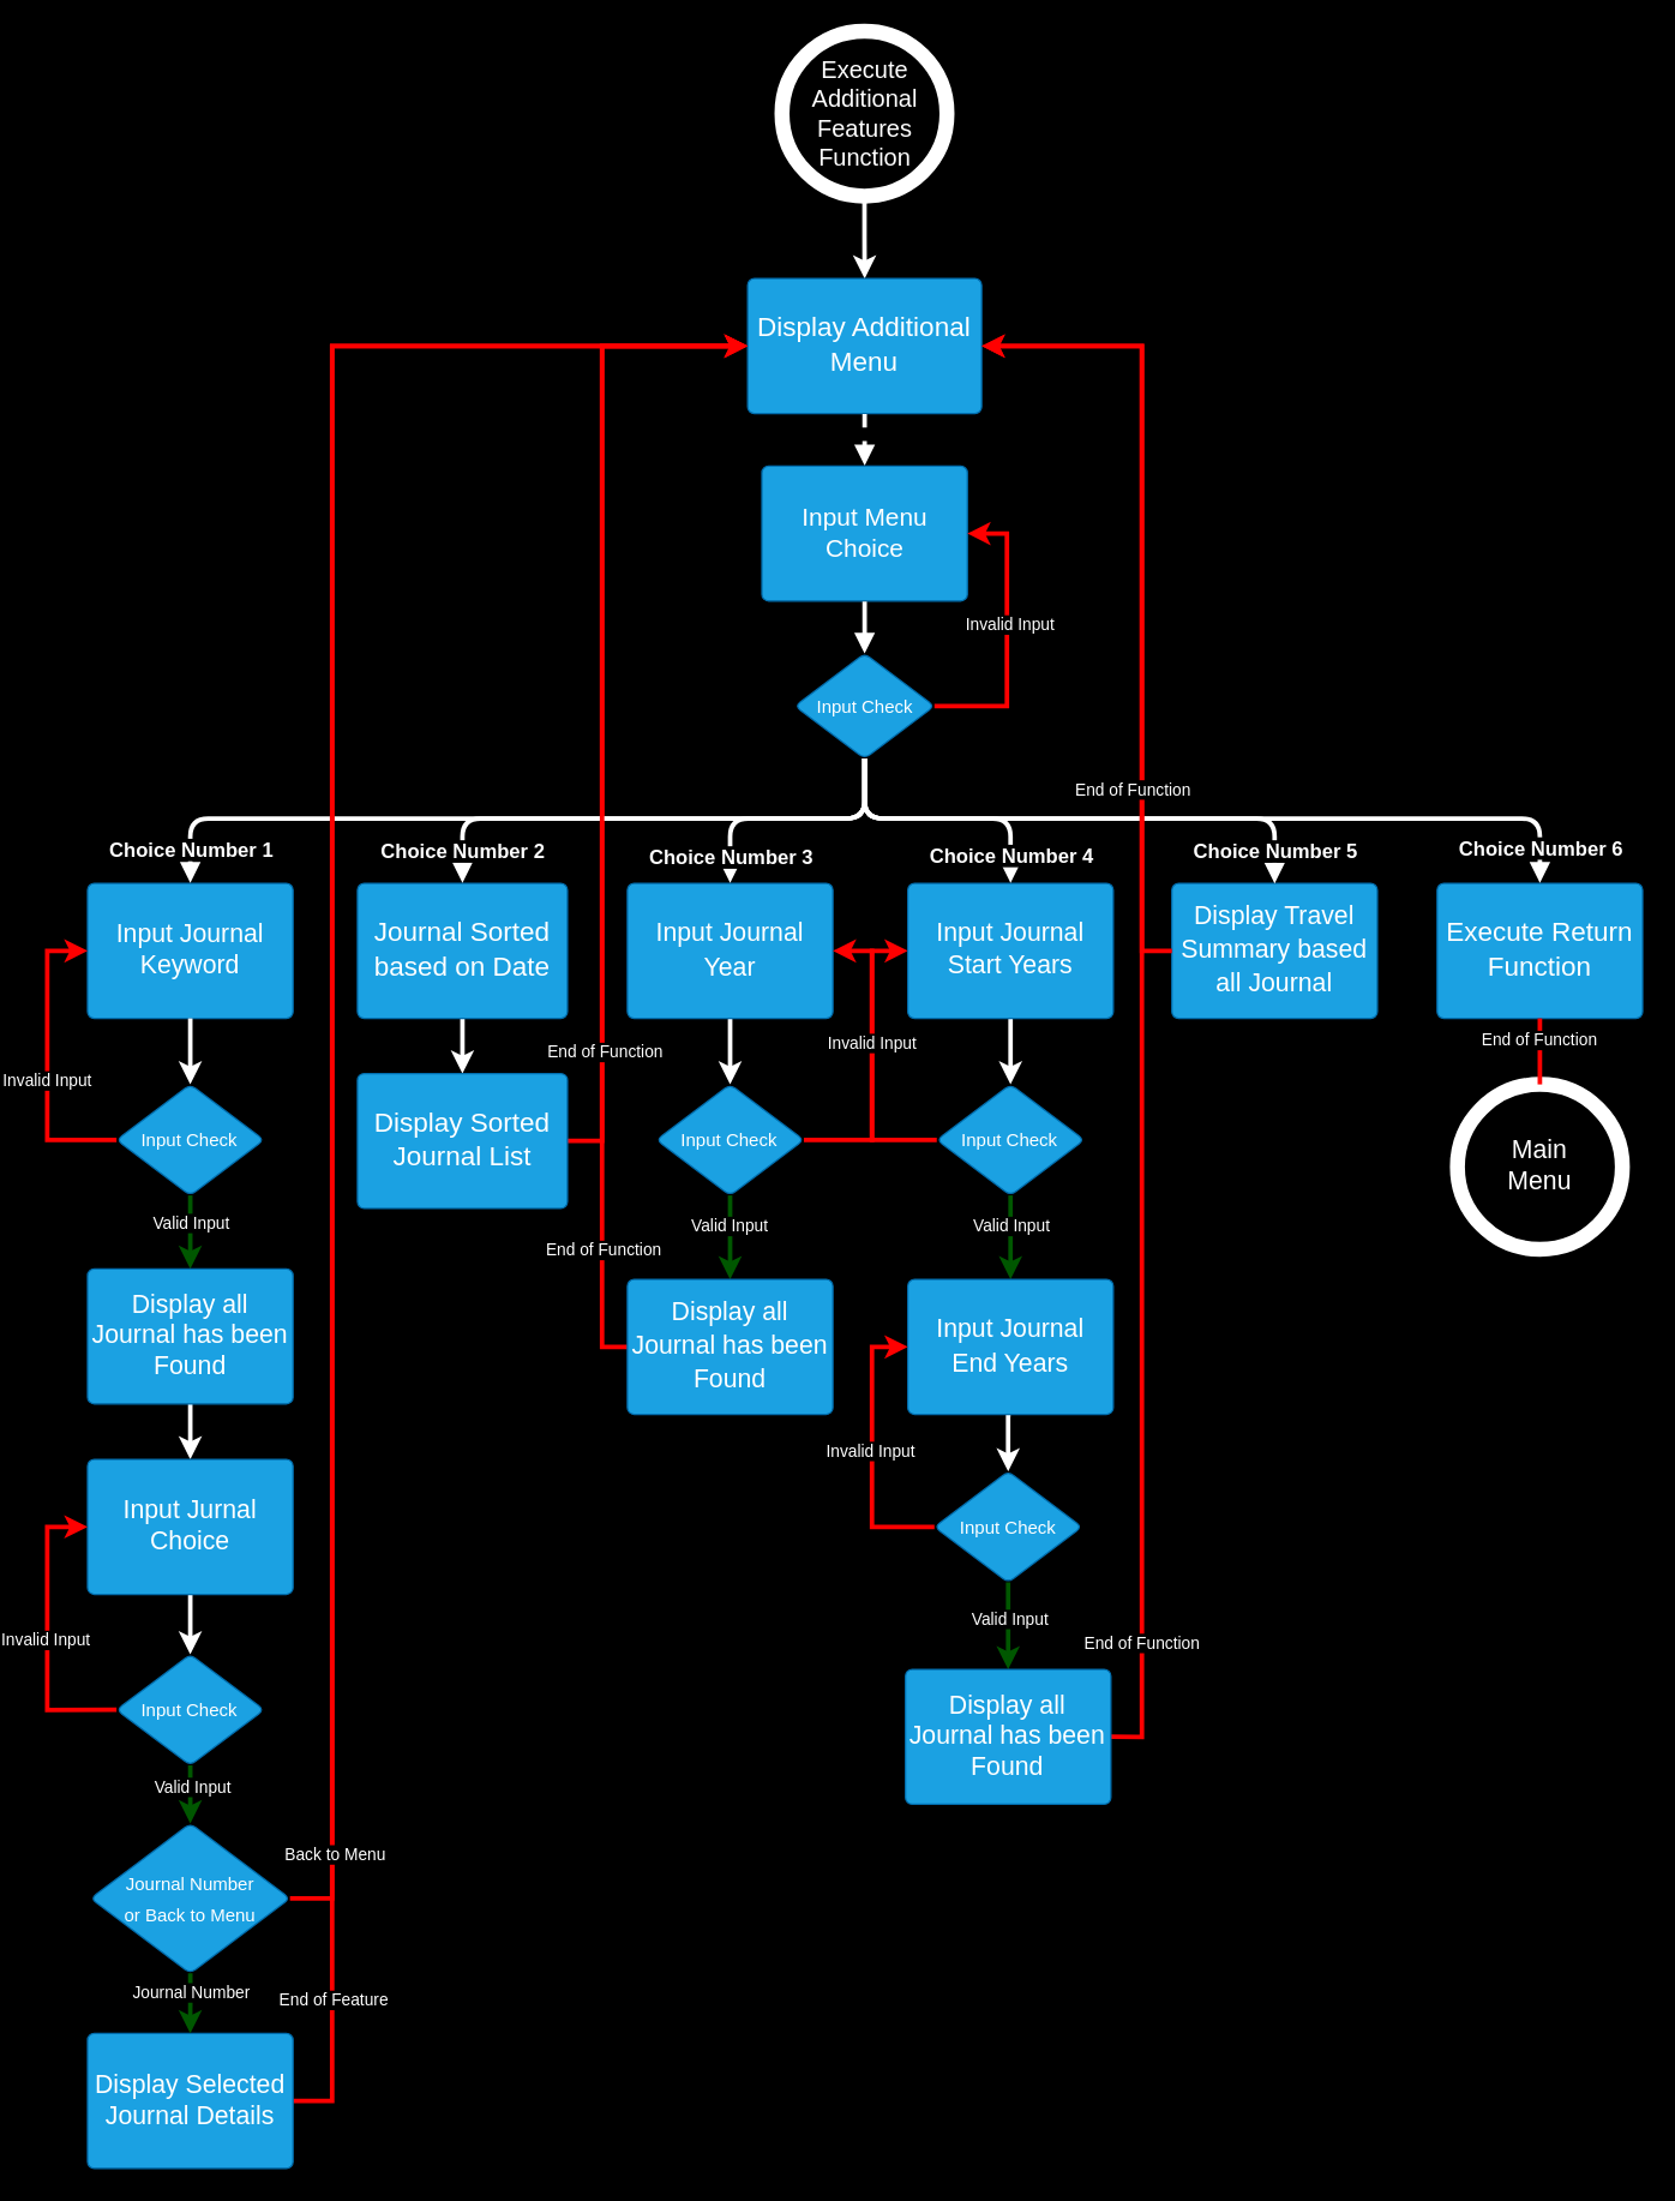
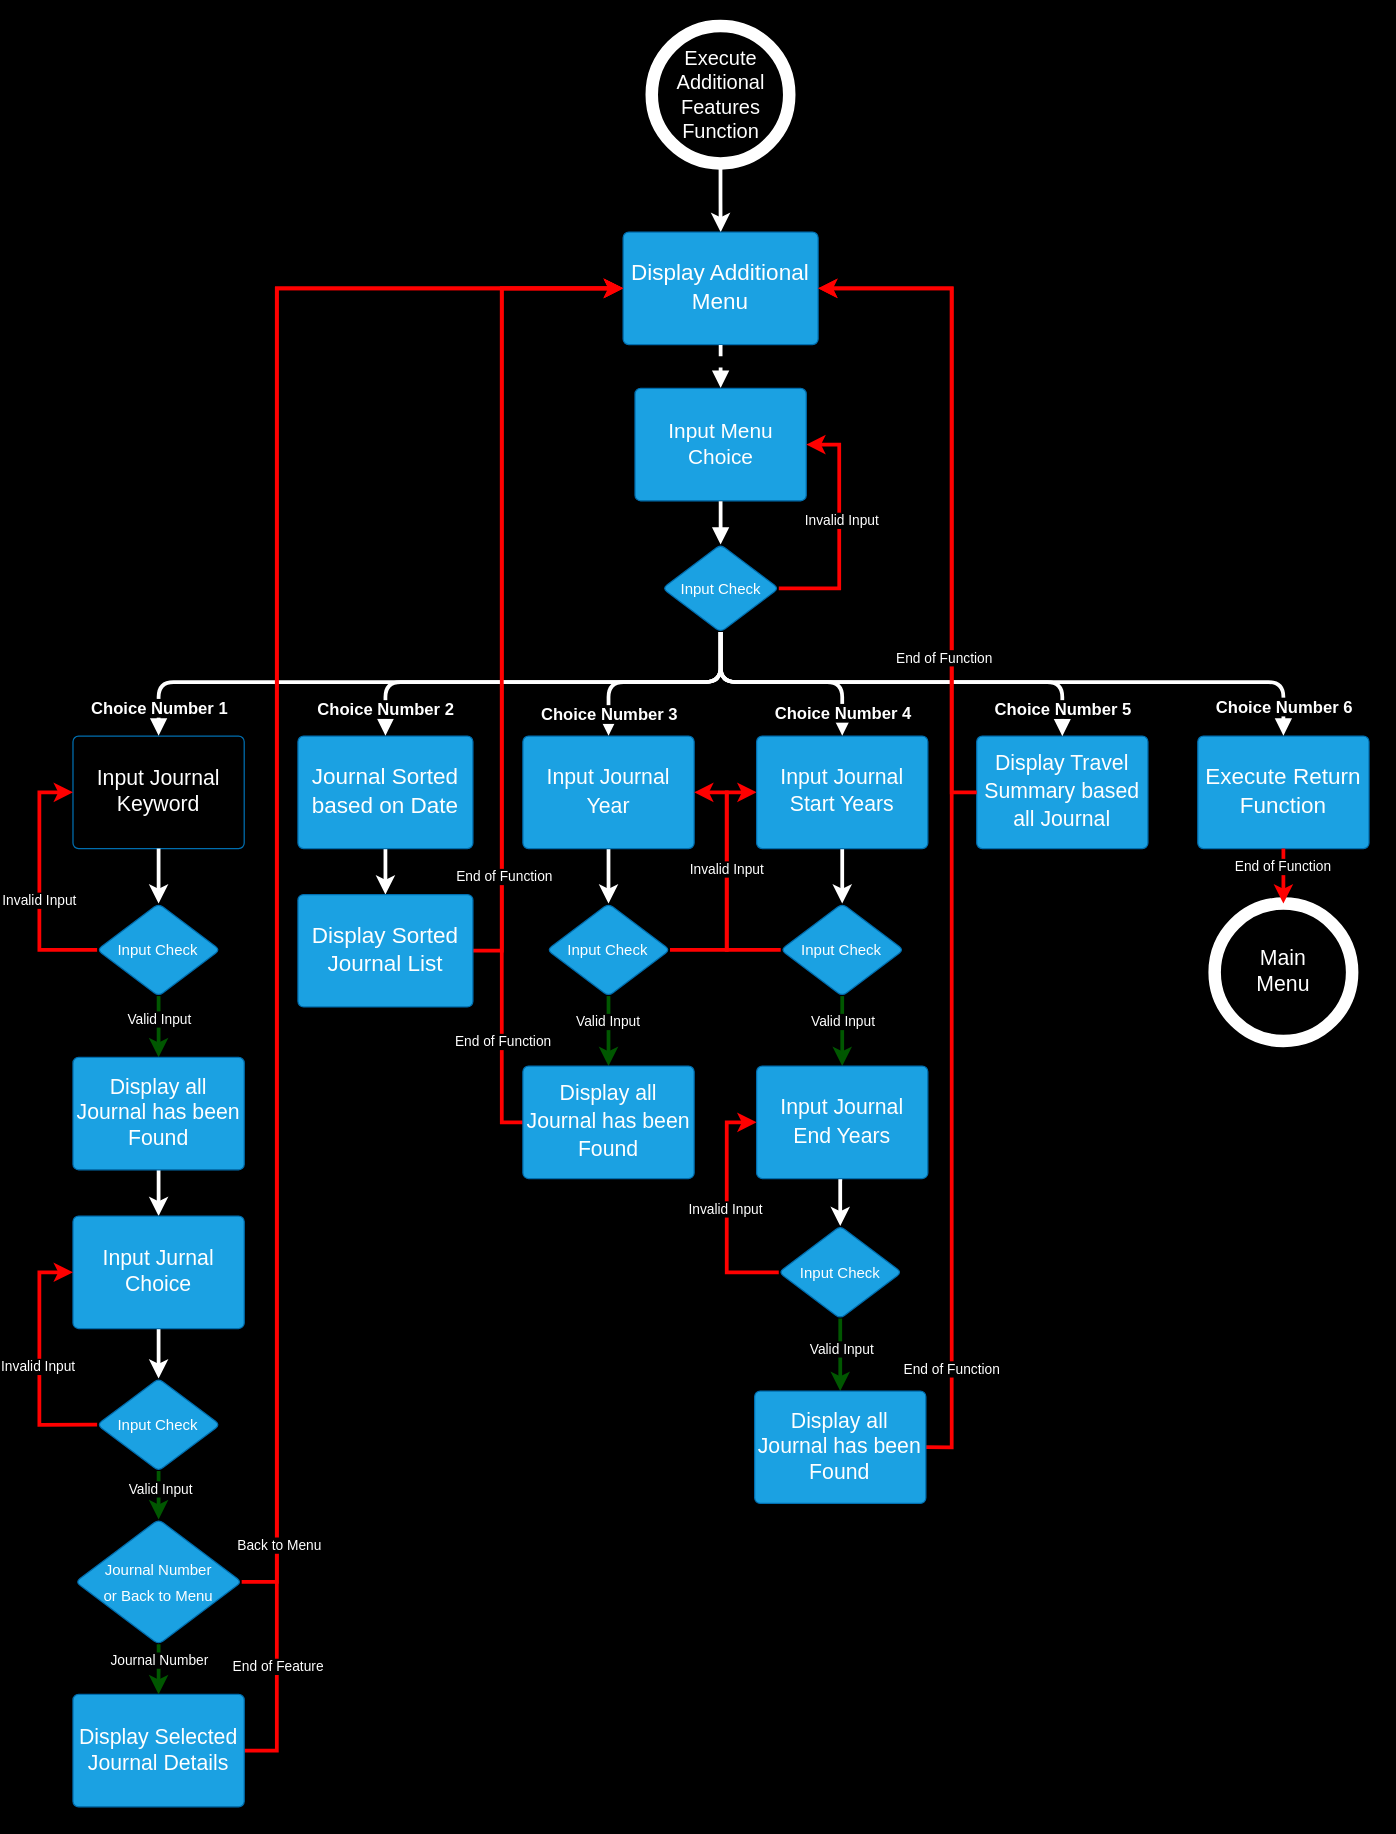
- <mxCell id="16" value="Input Journal Keyword" style="html=1;overflow=block;blockSpacing=1;whiteSpace=wrap;fontSize=17;spacing=3.8;strokeColor=#006EAF;rounded=1;absoluteArcSize=1;arcSize=9;fillColor=#1ba1e2;strokeWidth=NaN;lucidId=h.avaaxgTNCP;fontColor=#ffffff;" parent="1" vertex="1"><mxGeometry x="46.9" y="588.27" width="137" height="90" as="geometry" /></mxCell>
+ <mxCell id="16" value="Input Journal Keyword" style="html=1;overflow=block;blockSpacing=1;whiteSpace=wrap;fontSize=17;spacing=3.8;strokeColor=#006EAF;rounded=1;absoluteArcSize=1;arcSize=9;fillColor=#000000;strokeWidth=NaN;lucidId=h.avaaxgTNCP;fontColor=#ffffff;" parent="1" vertex="1"><mxGeometry x="46.9" y="588.27" width="137" height="90" as="geometry" /></mxCell>
- <mxCell id="67" style="edgeStyle=orthogonalEdgeStyle;rounded=0;orthogonalLoop=1;jettySize=auto;html=1;exitX=0.5;exitY=1;exitDx=0;exitDy=0;entryX=0.5;entryY=0;entryDx=0;entryDy=0;entryPerimeter=0;strokeColor=#FF0000;strokeWidth=3;endArrow=none;" parent="1" source="34" target="66" edge="1"><mxGeometry relative="1" as="geometry" /></mxCell>
+ <mxCell id="67" style="edgeStyle=orthogonalEdgeStyle;rounded=0;orthogonalLoop=1;jettySize=auto;html=1;exitX=0.5;exitY=1;exitDx=0;exitDy=0;entryX=0.5;entryY=0;entryDx=0;entryDy=0;entryPerimeter=0;strokeColor=#FF0000;strokeWidth=3;" parent="1" source="34" target="66" edge="1"><mxGeometry relative="1" as="geometry" /></mxCell>
